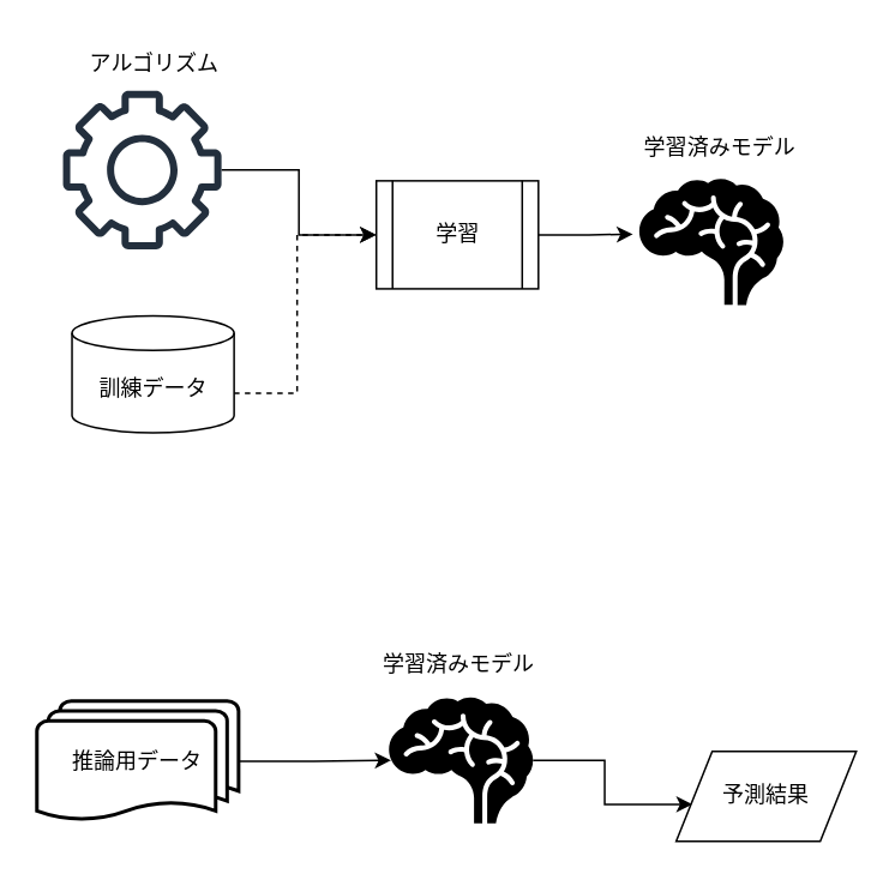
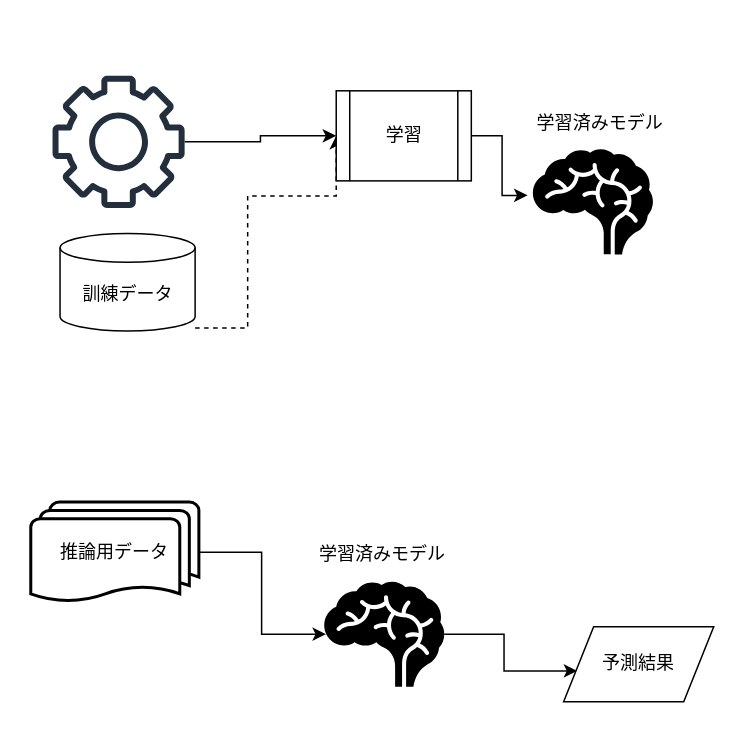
- <mxCell id="7" value="アルゴリズム" style="text;html=1;align=center;verticalAlign=middle;resizable=1;points=[];autosize=1;strokeColor=none;fillColor=none;movable=1;rotatable=1;deletable=1;editable=1;locked=0;connectable=1;" parent="1" vertex="1"><mxGeometry x="34.5" y="20" width="100" height="30" as="geometry" /></mxCell>
- <mxCell id="9" value="学習" style="shape=process;whiteSpace=wrap;html=1;backgroundOutline=1;movable=1;resizable=1;rotatable=1;deletable=1;editable=1;locked=0;connectable=1;" parent="1" vertex="1"><mxGeometry x="208.5" y="100" width="90" height="60" as="geometry" /></mxCell>
+ <mxCell id="9" value="学習" style="shape=process;whiteSpace=wrap;html=1;backgroundOutline=1;movable=1;resizable=1;rotatable=1;deletable=1;editable=1;locked=0;connectable=1;" parent="1" vertex="1"><mxGeometry x="223.5" y="60" width="90" height="60" as="geometry" /></mxCell>
- <mxCell id="3" value="訓練データ" style="shape=cylinder3;whiteSpace=wrap;html=1;boundedLbl=1;backgroundOutline=1;size=9.621;movable=1;resizable=1;rotatable=1;deletable=1;editable=1;locked=0;connectable=1;" parent="1" vertex="1"><mxGeometry x="39.5" y="175" width="90" height="65" as="geometry" /></mxCell>
+ <mxCell id="3" value="訓練データ" style="shape=cylinder3;whiteSpace=wrap;html=1;boundedLbl=1;backgroundOutline=1;size=9.621;movable=1;resizable=1;rotatable=1;deletable=1;editable=1;locked=0;connectable=1;" parent="1" vertex="1"><mxGeometry x="39.5" y="155" width="90" height="65" as="geometry" /></mxCell>
- <mxCell id="15" value="推論用データ" style="strokeWidth=2;html=1;shape=mxgraph.flowchart.multi-document;whiteSpace=wrap;movable=1;resizable=1;rotatable=1;deletable=1;editable=1;locked=0;connectable=1;" parent="1" vertex="1"><mxGeometry x="20" y="389" width="112" height="67" as="geometry" /></mxCell>
+ <mxCell id="15" value="推論用データ" style="strokeWidth=2;html=1;shape=mxgraph.flowchart.multi-document;whiteSpace=wrap;movable=1;resizable=1;rotatable=1;deletable=1;editable=1;locked=0;connectable=1;" parent="1" vertex="1"><mxGeometry x="20" y="334" width="112" height="67" as="geometry" /></mxCell>
